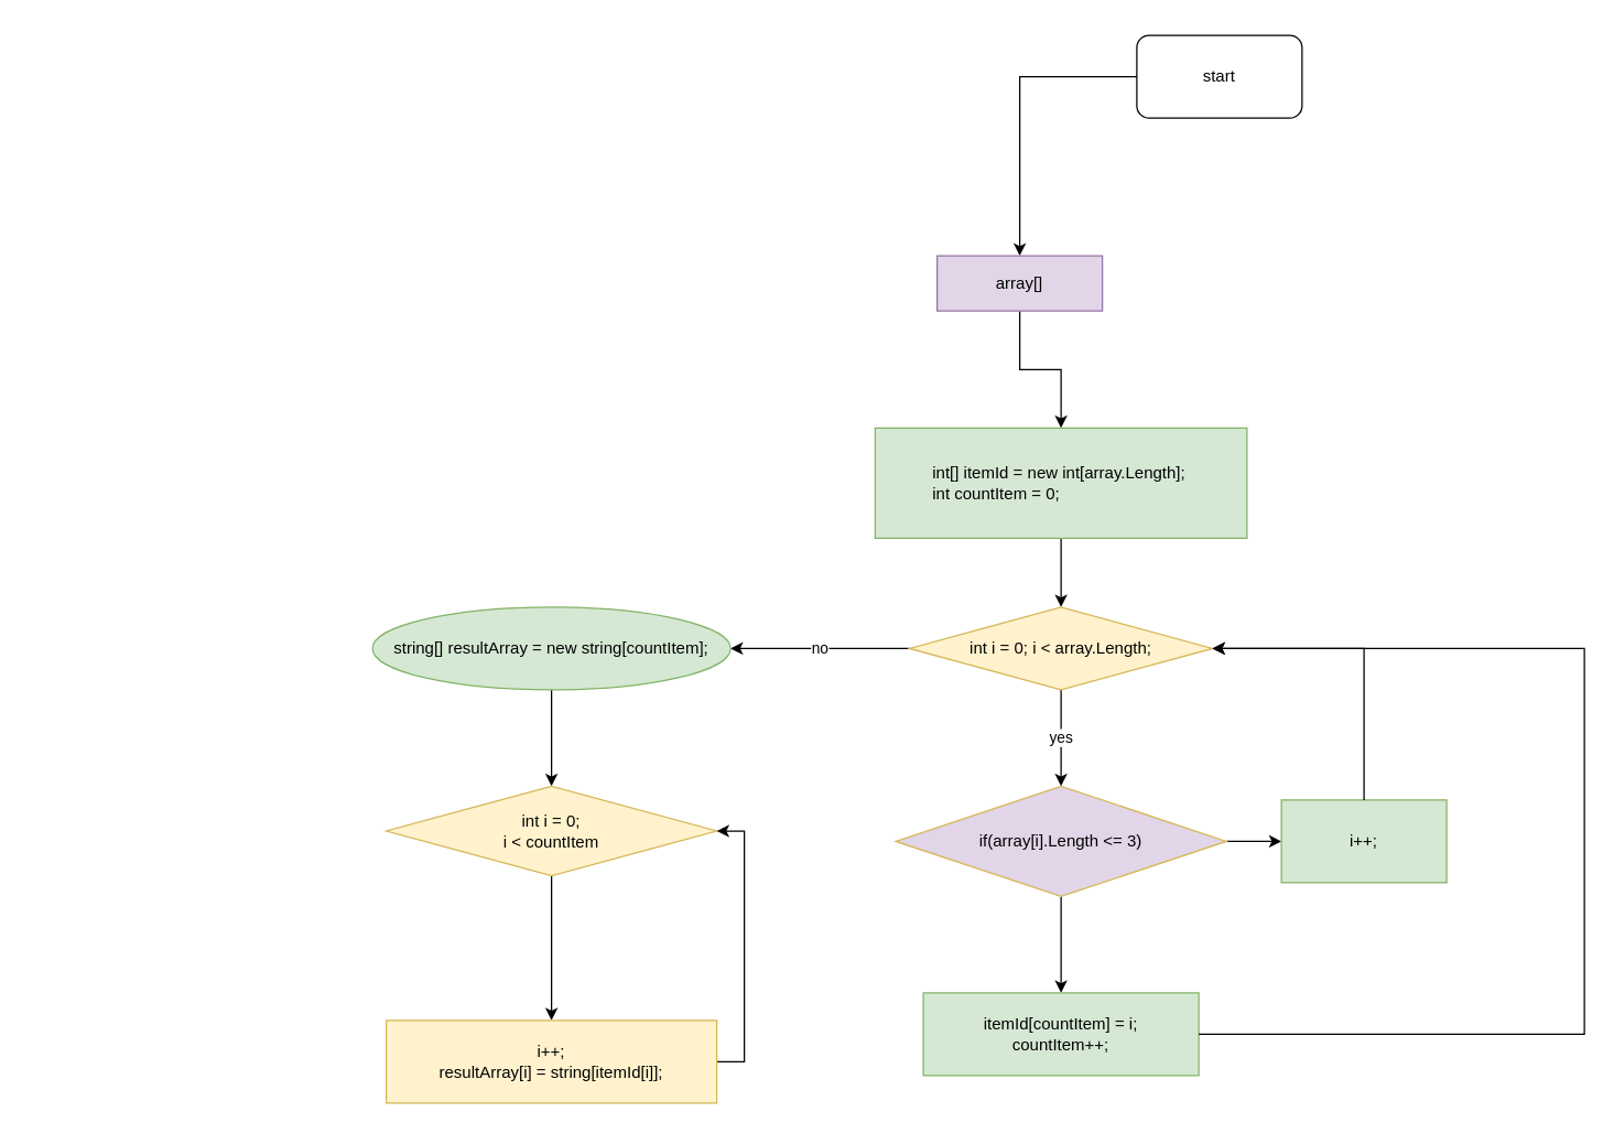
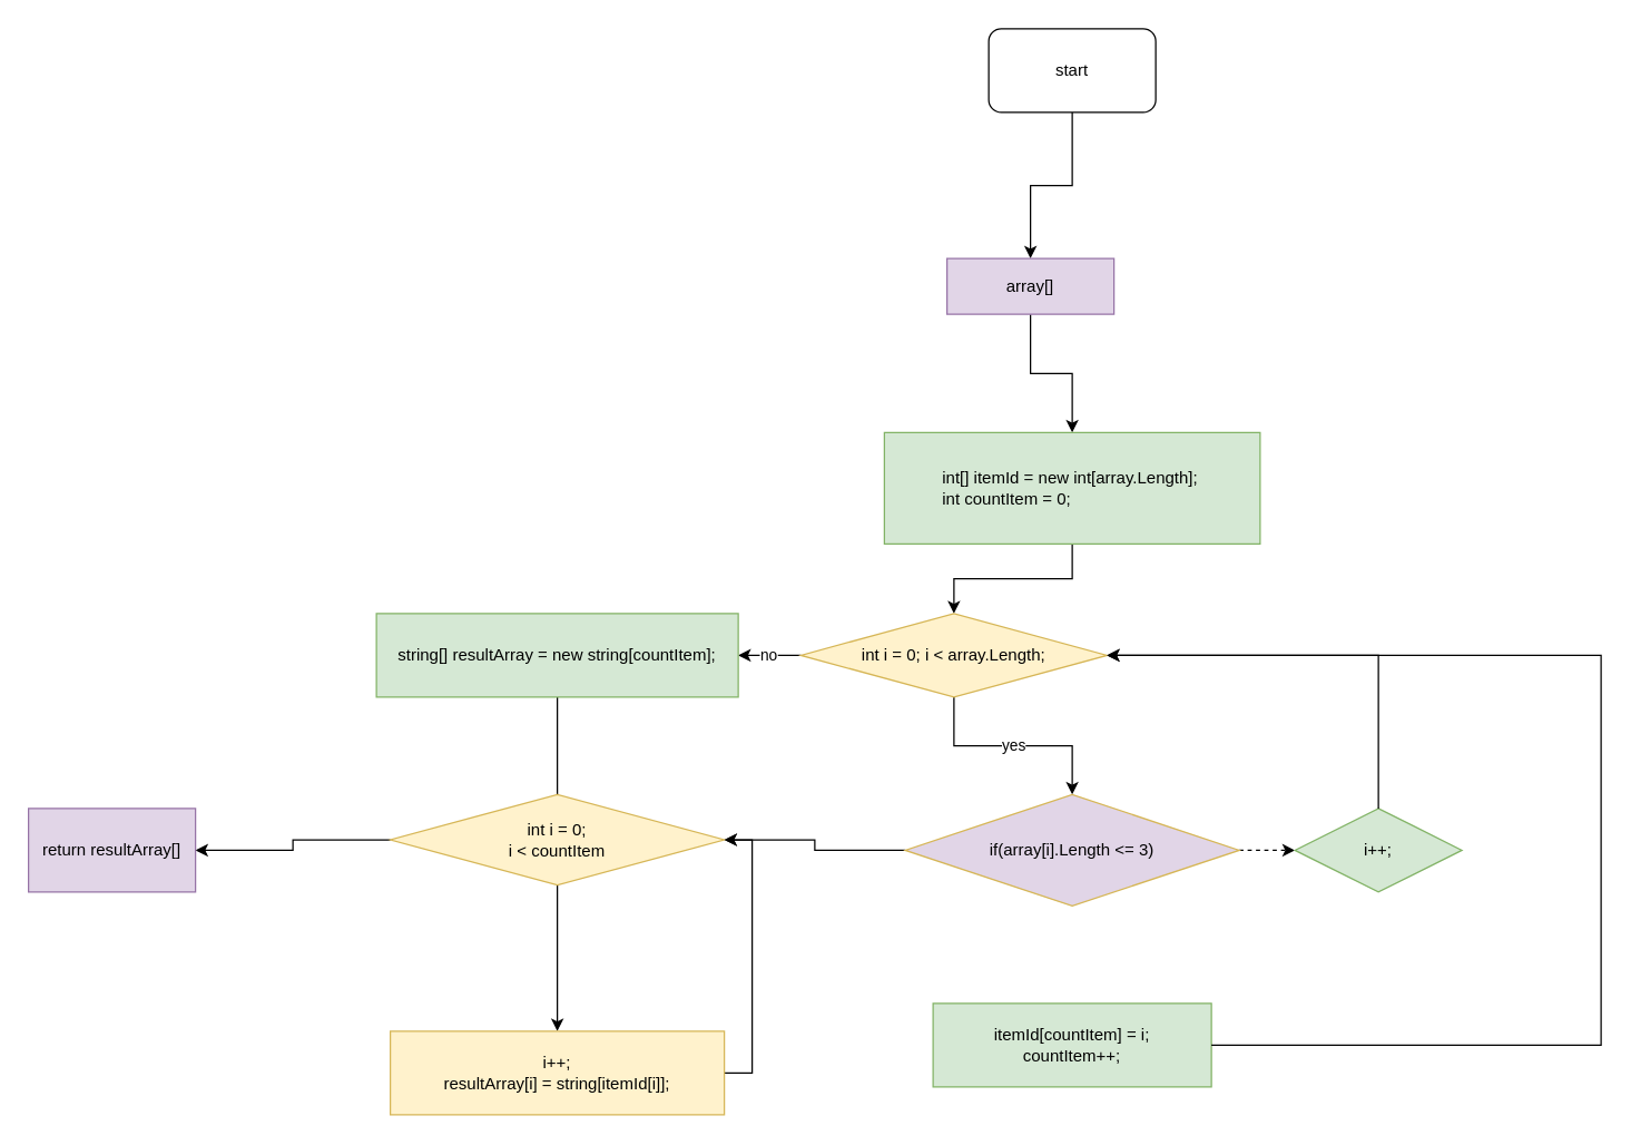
- <mxCell id="3" value="start&lt;br&gt;" style="rounded=1;whiteSpace=wrap;html=1;" vertex="1" parent="1"><mxGeometry x="825" y="25" width="120" height="60" as="geometry" /></mxCell>
+ <mxCell id="3" value="start&lt;br&gt;" style="rounded=1;whiteSpace=wrap;html=1;" vertex="1" parent="1"><mxGeometry x="710" y="20" width="120" height="60" as="geometry" /></mxCell>
- <mxCell id="19" value="string[] resultArray = new string[countItem];" style="ellipse;whiteSpace=wrap;html=1;fillColor=#d5e8d4;strokeColor=#82b366;arcSize=0;" vertex="1" parent="1"><mxGeometry x="270" y="440" width="260" height="60" as="geometry" /></mxCell>
+ <mxCell id="19" value="string[] resultArray = new string[countItem];" style="whiteSpace=wrap;html=1;fillColor=#d5e8d4;strokeColor=#82b366;rounded=1;arcSize=0;" vertex="1" parent="1"><mxGeometry x="270" y="440" width="260" height="60" as="geometry" /></mxCell>
- <mxCell id="10" value="int i = 0; i &amp;lt; array.Length;" style="rhombus;whiteSpace=wrap;html=1;align=center;fillColor=#fff2cc;strokeColor=#d6b656;rounded=1;arcSize=0;" vertex="1" parent="1"><mxGeometry x="660" y="440" width="220" height="60" as="geometry" /></mxCell>
+ <mxCell id="10" value="int i = 0; i &amp;lt; array.Length;" style="rhombus;whiteSpace=wrap;html=1;align=center;fillColor=#fff2cc;strokeColor=#d6b656;rounded=1;arcSize=0;" vertex="1" parent="1"><mxGeometry x="575" y="440" width="220" height="60" as="geometry" /></mxCell>
- <mxCell id="18" value="" style="edgeStyle=orthogonalEdgeStyle;rounded=0;orthogonalLoop=1;jettySize=auto;html=1;" edge="1" parent="1" source="19" target="22"><mxGeometry relative="1" as="geometry" /></mxCell>
+ <mxCell id="18" value="" style="edgeStyle=orthogonalEdgeStyle;rounded=0;orthogonalLoop=1;jettySize=auto;html=1;endArrow=none;" edge="1" parent="1" source="19" target="22"><mxGeometry relative="1" as="geometry" /></mxCell>
+ <mxCell id="21" style="edgeStyle=orthogonalEdgeStyle;rounded=0;orthogonalLoop=1;jettySize=auto;html=1;exitX=0;exitY=0.5;exitDx=0;exitDy=0;" edge="1" parent="1" source="22" target="25"><mxGeometry relative="1" as="geometry"><mxPoint x="90" y="610" as="targetPoint" /></mxGeometry></mxCell>
+ <mxCell id="25" value="return resultArray[]" style="rounded=0;whiteSpace=wrap;html=1;fillColor=#e1d5e7;strokeColor=#9673a6;" vertex="1" parent="1"><mxGeometry x="20" y="580" width="120" height="60" as="geometry" /></mxCell>
- <mxCell id="12" value="" style="edgeStyle=orthogonalEdgeStyle;rounded=0;orthogonalLoop=1;jettySize=auto;html=1;" edge="1" parent="1" source="13" target="16"><mxGeometry relative="1" as="geometry" /></mxCell>
+ <mxCell id="12" value="" style="edgeStyle=orthogonalEdgeStyle;rounded=0;orthogonalLoop=1;jettySize=auto;html=1;dashed=1;" edge="1" parent="1" source="13" target="16"><mxGeometry relative="1" as="geometry" /></mxCell>
- <mxCell id="16" value="i++;" style="whiteSpace=wrap;html=1;fillColor=#d5e8d4;strokeColor=#82b366;rounded=1;arcSize=0;" vertex="1" parent="1"><mxGeometry x="930" y="580" width="120" height="60" as="geometry" /></mxCell>
+ <mxCell id="16" value="i++;" style="rhombus;whiteSpace=wrap;html=1;fillColor=#d5e8d4;strokeColor=#82b366;arcSize=0;" vertex="1" parent="1"><mxGeometry x="930" y="580" width="120" height="60" as="geometry" /></mxCell>
- <mxCell id="11" value="" style="edgeStyle=orthogonalEdgeStyle;rounded=0;orthogonalLoop=1;jettySize=auto;html=1;" edge="1" parent="1" source="13" target="14"><mxGeometry relative="1" as="geometry" /></mxCell>
+ <mxCell id="11" value="" style="edgeStyle=orthogonalEdgeStyle;rounded=0;orthogonalLoop=1;jettySize=auto;html=1;" edge="1" parent="1" source="13" target="22"><mxGeometry relative="1" as="geometry" /></mxCell>
